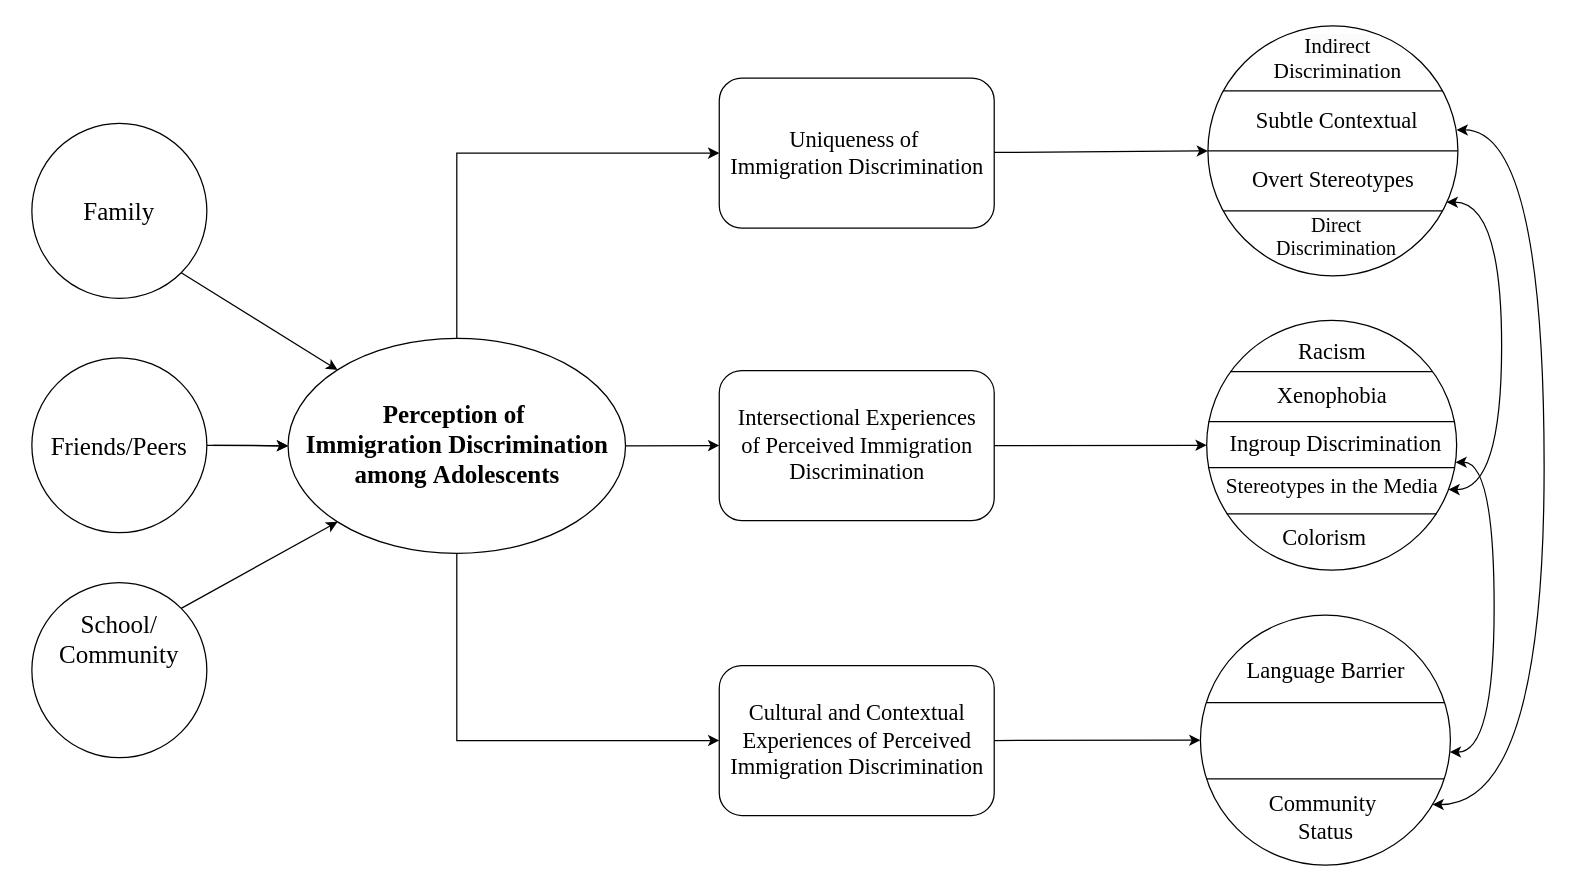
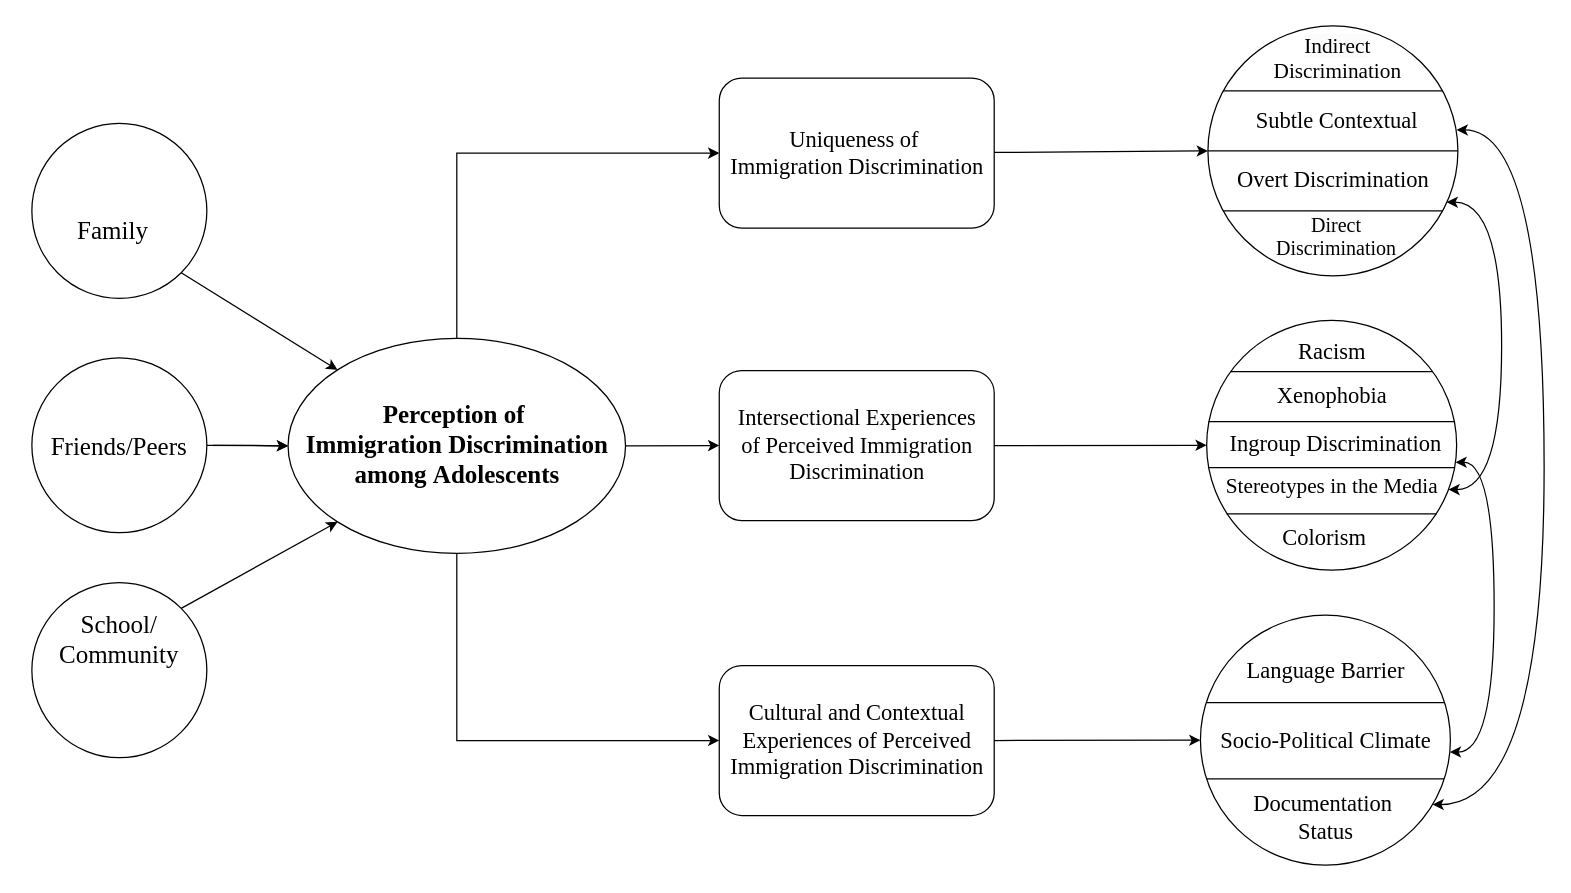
- <mxCell id="31" value="&lt;font face=&quot;Times New Roman&quot; style=&quot;font-size: 18px;&quot;&gt;Overt Stereotypes&lt;/font&gt;" style="text;strokeColor=none;fillColor=none;html=1;fontSize=16;fontStyle=0;verticalAlign=middle;align=center;" parent="1" vertex="1"><mxGeometry x="978.5" y="122" width="175.5" height="41" as="geometry" /></mxCell>
+ <mxCell id="31" value="&lt;font face=&quot;Times New Roman&quot; style=&quot;font-size: 18px;&quot;&gt;Overt Discrimination&lt;/font&gt;" style="text;strokeColor=none;fillColor=none;html=1;fontSize=16;fontStyle=0;verticalAlign=middle;align=center;" parent="1" vertex="1"><mxGeometry x="978.5" y="122" width="175.5" height="41" as="geometry" /></mxCell>
- <mxCell id="51" value="Family" style="text;html=1;align=center;verticalAlign=middle;whiteSpace=wrap;rounded=0;fontFamily=Times New Roman;fontSize=20;" vertex="1" parent="1"><mxGeometry x="65" y="153" width="60" height="30" as="geometry" /></mxCell>
+ <mxCell id="51" value="Family" style="text;html=1;align=center;verticalAlign=middle;whiteSpace=wrap;rounded=0;fontFamily=Times New Roman;fontSize=20;" vertex="1" parent="1"><mxGeometry x="60" y="168" width="60" height="30" as="geometry" /></mxCell>
+ <mxCell id="28" value="&lt;font face=&quot;Times New Roman&quot; style=&quot;font-size: 18px;&quot;&gt;Socio-Political Climate&lt;/font&gt;" style="text;strokeColor=none;fillColor=none;html=1;fontSize=16;fontStyle=0;verticalAlign=middle;align=center;" parent="1" vertex="1"><mxGeometry x="971.75" y="568.5" width="175.5" height="46" as="geometry" /></mxCell>
- <mxCell id="30" value="&lt;font face=&quot;Times New Roman&quot; style=&quot;font-size: 18px;&quot;&gt;Community&amp;nbsp;&lt;/font&gt;&lt;div&gt;&lt;font face=&quot;Times New Roman&quot; style=&quot;font-size: 18px;&quot;&gt;Status&lt;/font&gt;&lt;/div&gt;" style="text;strokeColor=none;fillColor=none;html=1;fontSize=16;fontStyle=0;verticalAlign=middle;align=center;" parent="1" vertex="1"><mxGeometry x="972.5" y="630.5" width="175.5" height="46" as="geometry" /></mxCell>
+ <mxCell id="30" value="&lt;font face=&quot;Times New Roman&quot; style=&quot;font-size: 18px;&quot;&gt;Documentation&amp;nbsp;&lt;/font&gt;&lt;div&gt;&lt;font face=&quot;Times New Roman&quot; style=&quot;font-size: 18px;&quot;&gt;Status&lt;/font&gt;&lt;/div&gt;" style="text;strokeColor=none;fillColor=none;html=1;fontSize=16;fontStyle=0;verticalAlign=middle;align=center;" parent="1" vertex="1"><mxGeometry x="972.5" y="630.5" width="175.5" height="46" as="geometry" /></mxCell>
